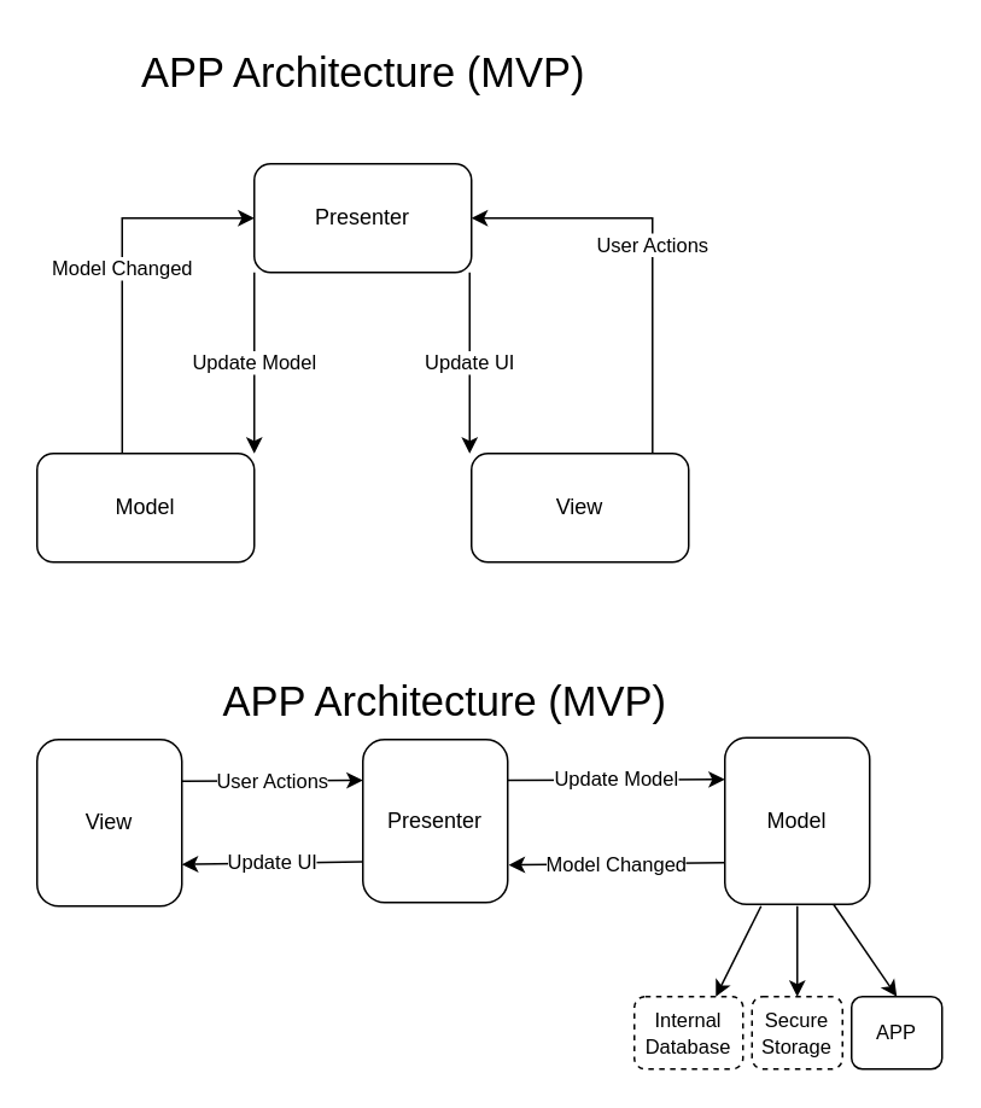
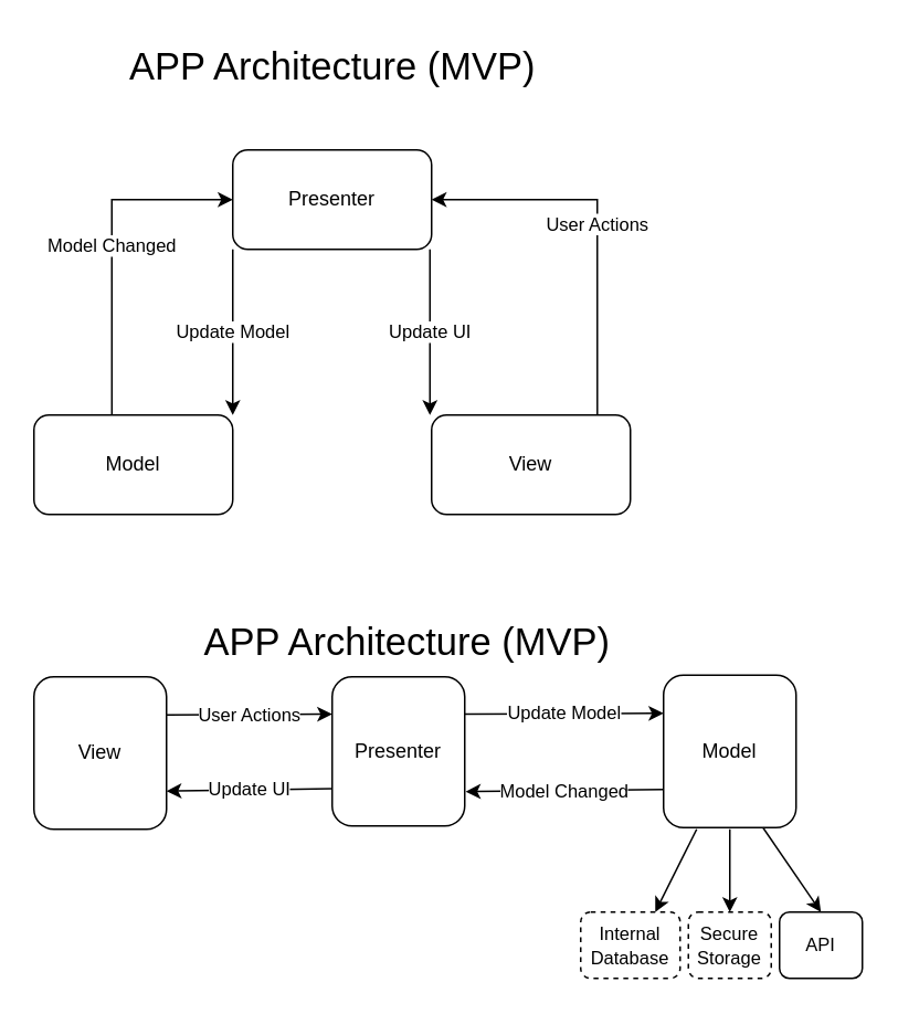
- <mxCell id="17" value="&lt;font style=&quot;font-size: 11px;&quot;&gt;APP&lt;/font&gt;" style="rounded=1;whiteSpace=wrap;html=1;" vertex="1" parent="1"><mxGeometry x="470" y="550" width="50" height="40" as="geometry" /></mxCell>
+ <mxCell id="17" value="&lt;font style=&quot;font-size: 11px;&quot;&gt;API&lt;/font&gt;" style="rounded=1;whiteSpace=wrap;html=1;" vertex="1" parent="1"><mxGeometry x="470" y="550" width="50" height="40" as="geometry" /></mxCell>
